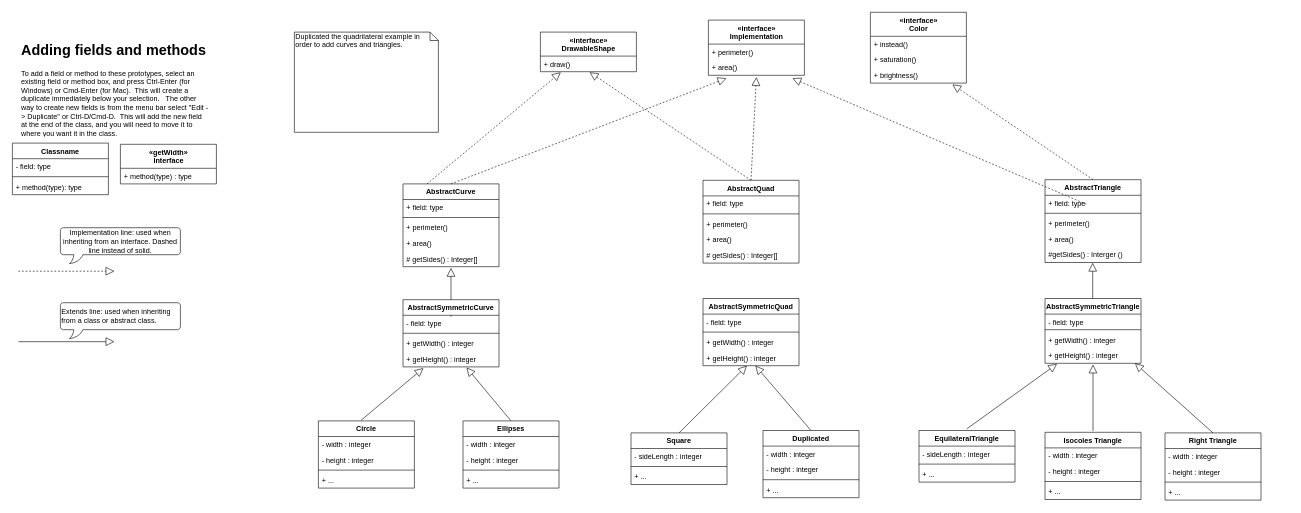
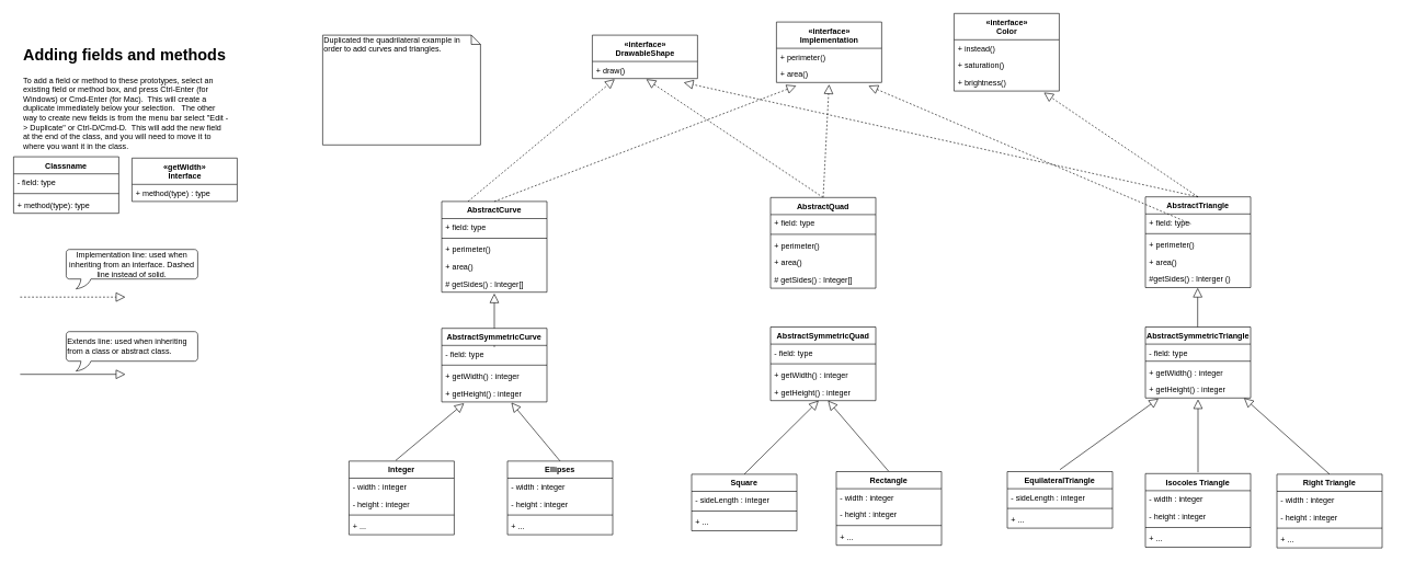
+ <mxCell id="74" style="orthogonalLoop=1;jettySize=auto;html=1;orthogonal=1;exitX=0.5;exitY=0;exitDx=0;exitDy=0;endArrow=block;endFill=0;endSize=12;rounded=1;dashed=1;entryX=0.869;entryY=1.233;entryDx=0;entryDy=0;entryPerimeter=0;" edge="1" parent="1" source="46" target="16"><mxGeometry relative="1" as="geometry"><mxPoint x="1555.714" y="170.286" as="targetPoint" /><mxPoint x="1278.571" y="367.429" as="sourcePoint" /></mxGeometry></mxCell>
- <mxCell id="91" value="Circle" style="swimlane;fontStyle=1;align=center;verticalAlign=top;childLayout=stackLayout;horizontal=1;startSize=26;horizontalStack=0;resizeParent=1;resizeParentMax=0;resizeLast=0;collapsible=1;marginBottom=0;" vertex="1" parent="1"><mxGeometry x="530" y="701" width="160" height="112" as="geometry" /></mxCell>
+ <mxCell id="91" value="Integer" style="swimlane;fontStyle=1;align=center;verticalAlign=top;childLayout=stackLayout;horizontal=1;startSize=26;horizontalStack=0;resizeParent=1;resizeParentMax=0;resizeLast=0;collapsible=1;marginBottom=0;" vertex="1" parent="1"><mxGeometry x="530" y="701" width="160" height="112" as="geometry" /></mxCell>
- <mxCell id="26" value="Duplicated" style="swimlane;fontStyle=1;align=center;verticalAlign=top;childLayout=stackLayout;horizontal=1;startSize=26;horizontalStack=0;resizeParent=1;resizeParentMax=0;resizeLast=0;collapsible=1;marginBottom=0;" parent="1" vertex="1"><mxGeometry x="1271" y="717" width="160" height="112" as="geometry" /></mxCell>
+ <mxCell id="26" value="Rectangle" style="swimlane;fontStyle=1;align=center;verticalAlign=top;childLayout=stackLayout;horizontal=1;startSize=26;horizontalStack=0;resizeParent=1;resizeParentMax=0;resizeLast=0;collapsible=1;marginBottom=0;" parent="1" vertex="1"><mxGeometry x="1271" y="717" width="160" height="112" as="geometry" /></mxCell>
